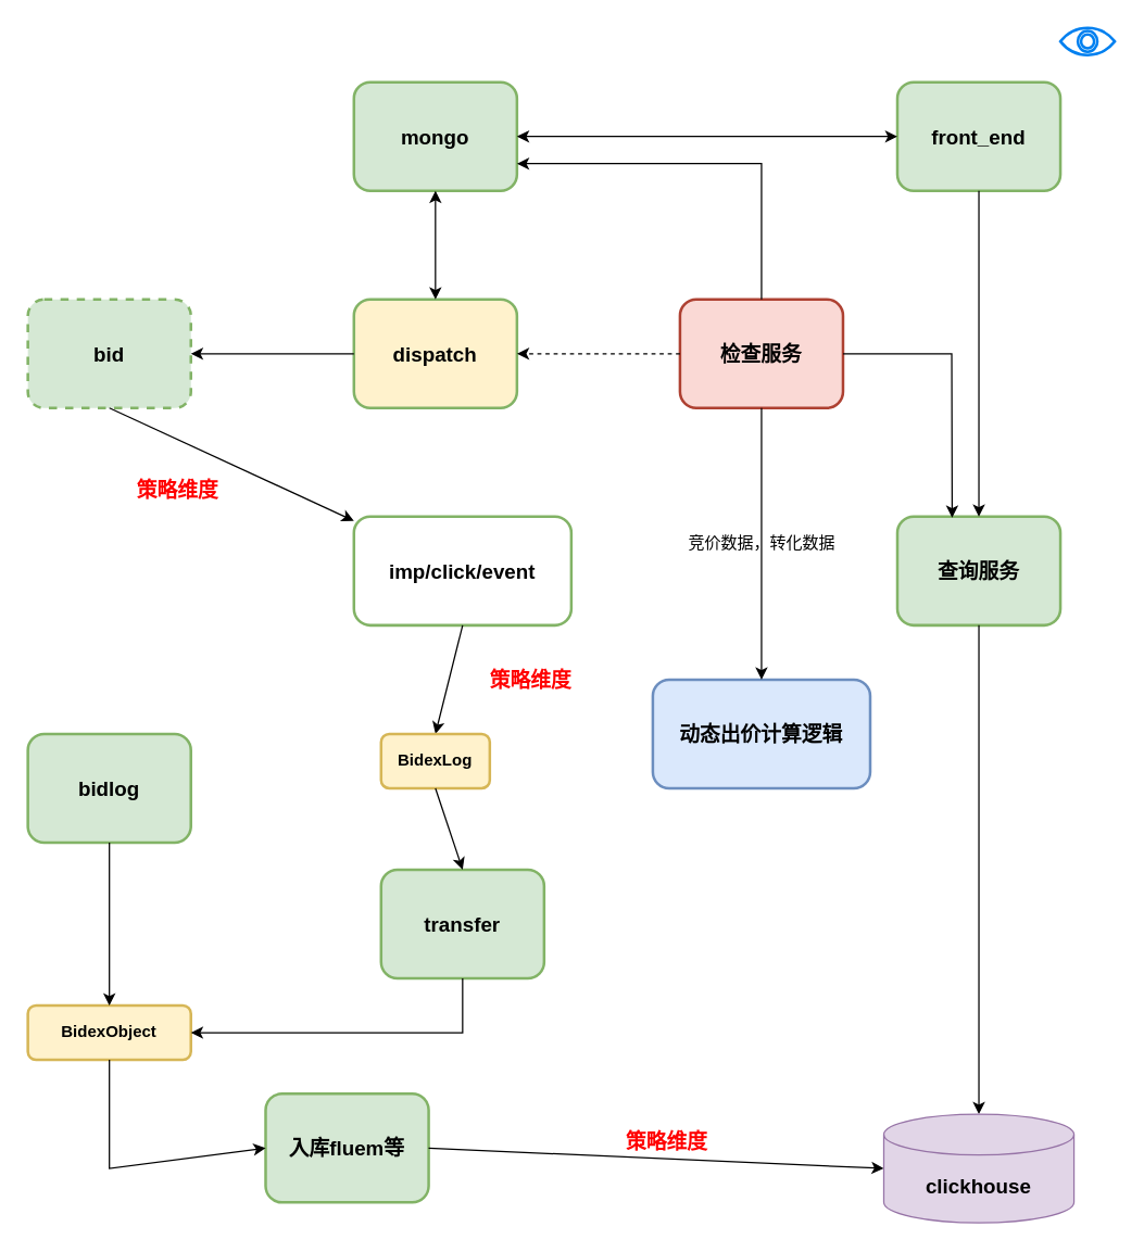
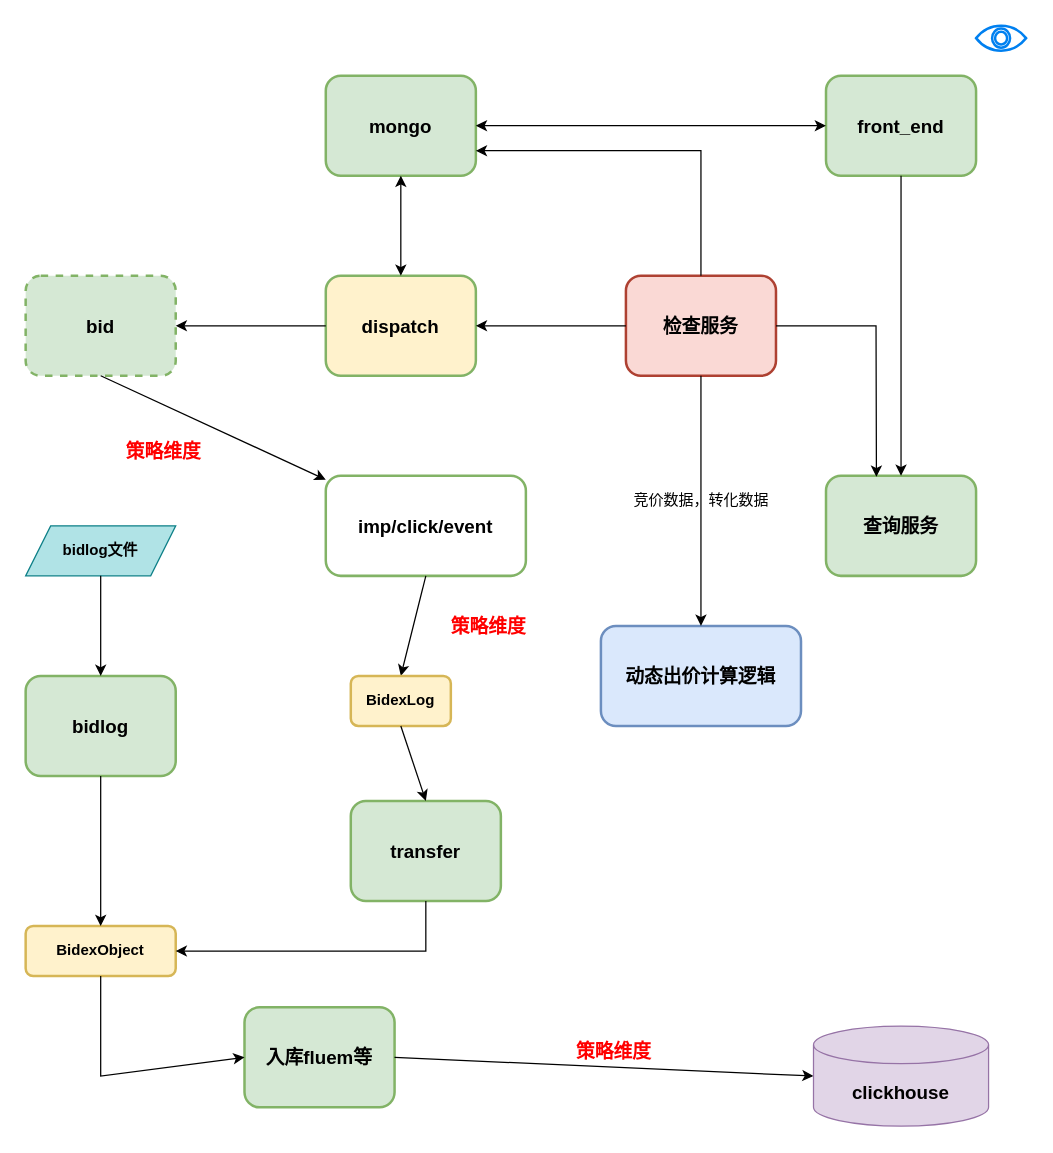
- <mxCell id="10" value="" style="endArrow=classic;html=1;rounded=0;exitX=0;exitY=0.5;exitDx=0;exitDy=0;entryX=1;entryY=0.5;entryDx=0;entryDy=0;dashed=1;" edge="1" parent="1" source="9" target="8"><mxGeometry width="50" height="50" relative="1" as="geometry"><mxPoint x="630" y="310" as="sourcePoint" /><mxPoint x="630" y="390" as="targetPoint" /></mxGeometry></mxCell>
+ <mxCell id="10" value="" style="endArrow=classic;html=1;rounded=0;exitX=0;exitY=0.5;exitDx=0;exitDy=0;entryX=1;entryY=0.5;entryDx=0;entryDy=0;" edge="1" parent="1" source="9" target="8"><mxGeometry width="50" height="50" relative="1" as="geometry"><mxPoint x="630" y="310" as="sourcePoint" /><mxPoint x="630" y="390" as="targetPoint" /></mxGeometry></mxCell>
+ <mxCell id="32" value="bidlog文件" style="shape=parallelogram;perimeter=parallelogramPerimeter;whiteSpace=wrap;html=1;fixedSize=1;fontStyle=1;fillColor=#b0e3e6;strokeColor=#0e8088;" vertex="1" parent="1"><mxGeometry x="20" y="420" width="120" height="40" as="geometry" /></mxCell>
+ <mxCell id="33" value="" style="endArrow=classic;html=1;rounded=0;exitX=0.5;exitY=1;exitDx=0;exitDy=0;entryX=0.5;entryY=0;entryDx=0;entryDy=0;" edge="1" parent="1" source="32" target="4"><mxGeometry width="50" height="50" relative="1" as="geometry"><mxPoint x="90" y="310" as="sourcePoint" /><mxPoint x="90" y="390" as="targetPoint" /></mxGeometry></mxCell>
- <mxCell id="20" value="" style="endArrow=classic;html=1;rounded=0;exitX=0.5;exitY=1;exitDx=0;exitDy=0;entryX=0.5;entryY=0;entryDx=0;entryDy=0;entryPerimeter=0;" edge="1" parent="1" source="5" target="30"><mxGeometry width="50" height="50" relative="1" as="geometry"><mxPoint x="330" y="470" as="sourcePoint" /><mxPoint x="600" y="820" as="targetPoint" /></mxGeometry></mxCell>
